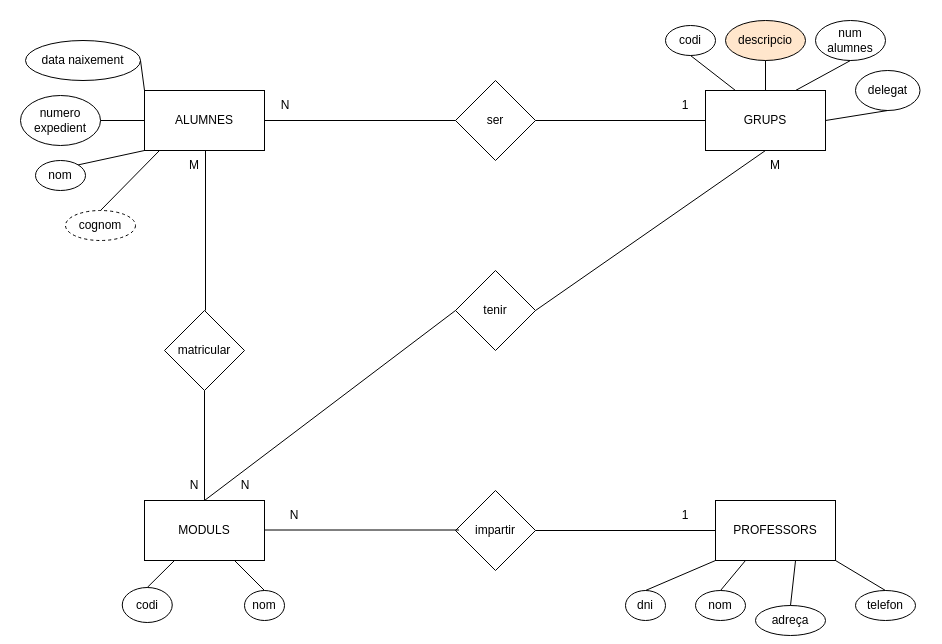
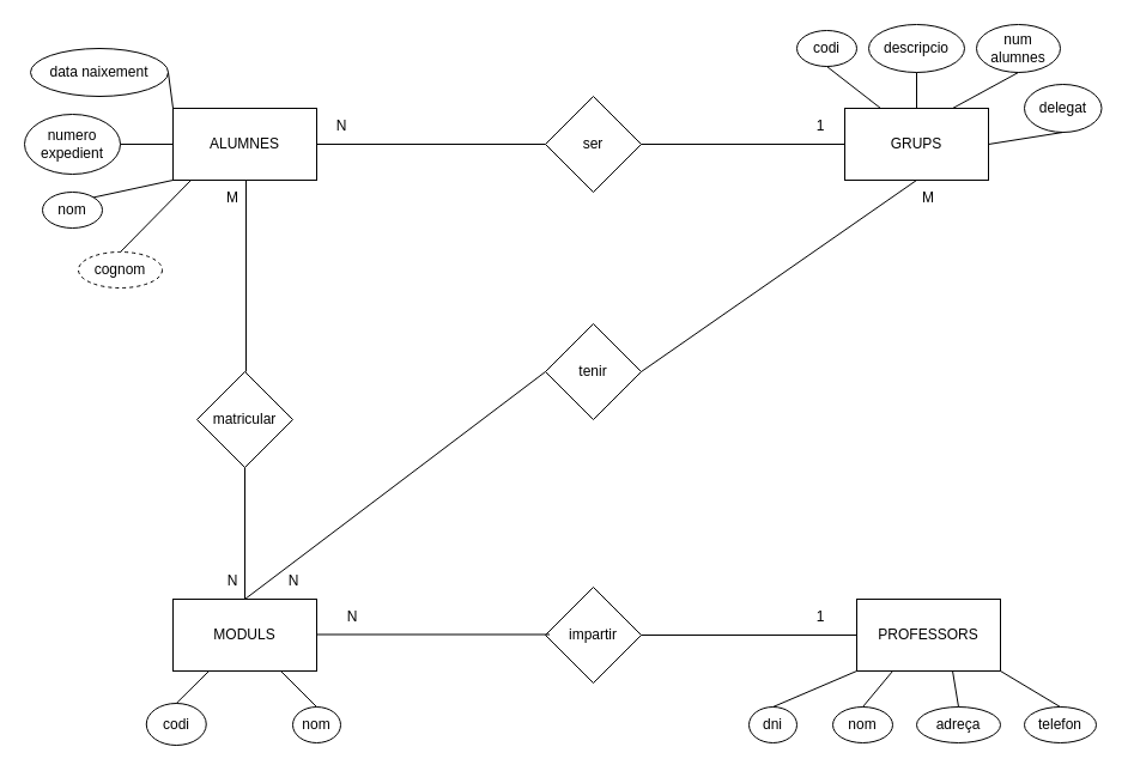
- <mxCell id="22" value="descripcio" style="ellipse;whiteSpace=wrap;html=1;fillColor=#ffe6cc;" parent="1" vertex="1"><mxGeometry x="725" width="80" height="40" as="geometry" y="20" /></mxCell>
+ <mxCell id="22" value="descripcio" style="ellipse;whiteSpace=wrap;html=1;" parent="1" vertex="1"><mxGeometry x="725" width="80" height="40" as="geometry" y="20" /></mxCell>
- <mxCell id="7" value="adreça" style="ellipse;whiteSpace=wrap;html=1;" parent="1" vertex="1"><mxGeometry x="755" y="605" width="70" height="30" as="geometry" /></mxCell>
+ <mxCell id="7" value="adreça" style="ellipse;whiteSpace=wrap;html=1;" parent="1" vertex="1"><mxGeometry x="765" y="590" width="70" height="30" as="geometry" /></mxCell>
